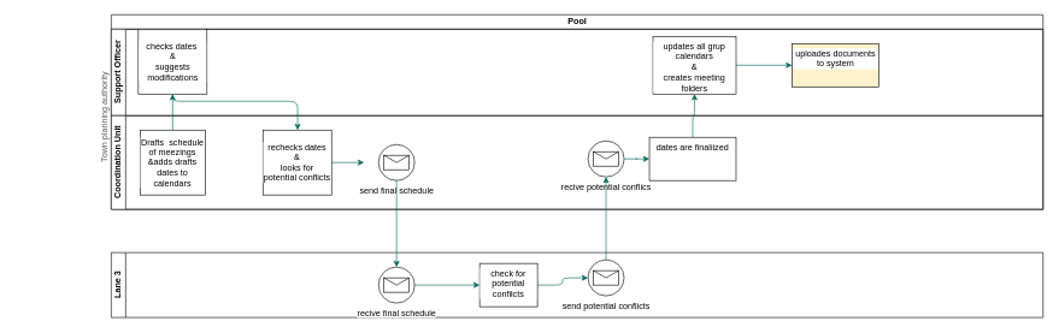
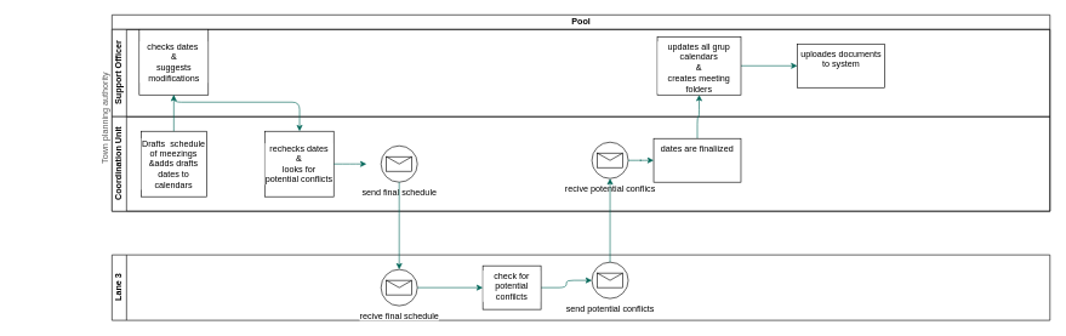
- <mxCell id="27" value="uploades documents to system" style="whiteSpace=wrap;html=1;verticalAlign=top;labelBackgroundColor=#ffffff;fillColor=#fff2cc;" vertex="1" parent="1"><mxGeometry x="1095.5" y="60" width="120" height="60" as="geometry" /></mxCell>
+ <mxCell id="27" value="uploades documents to system" style="whiteSpace=wrap;html=1;verticalAlign=top;labelBackgroundColor=#ffffff;" vertex="1" parent="1"><mxGeometry x="1095.5" y="60" width="120" height="60" as="geometry" /></mxCell>
